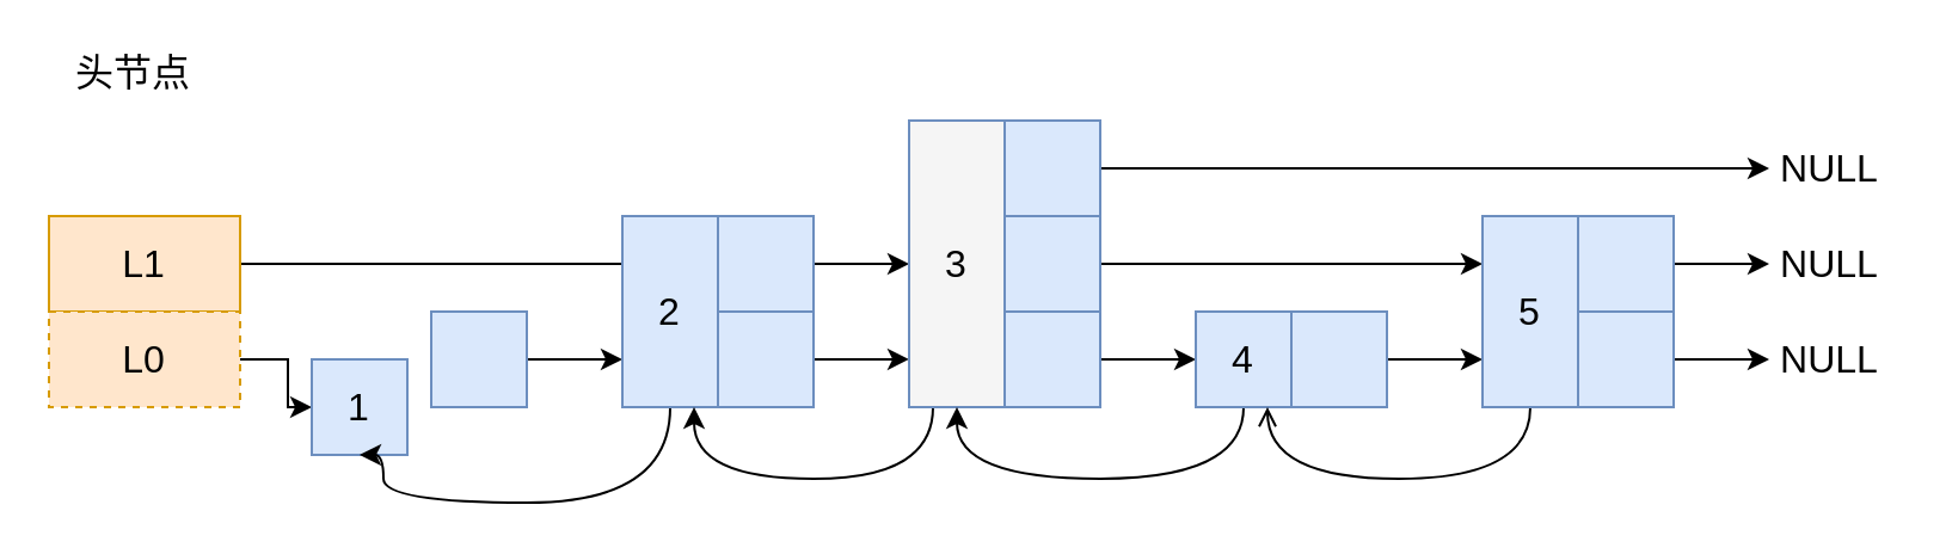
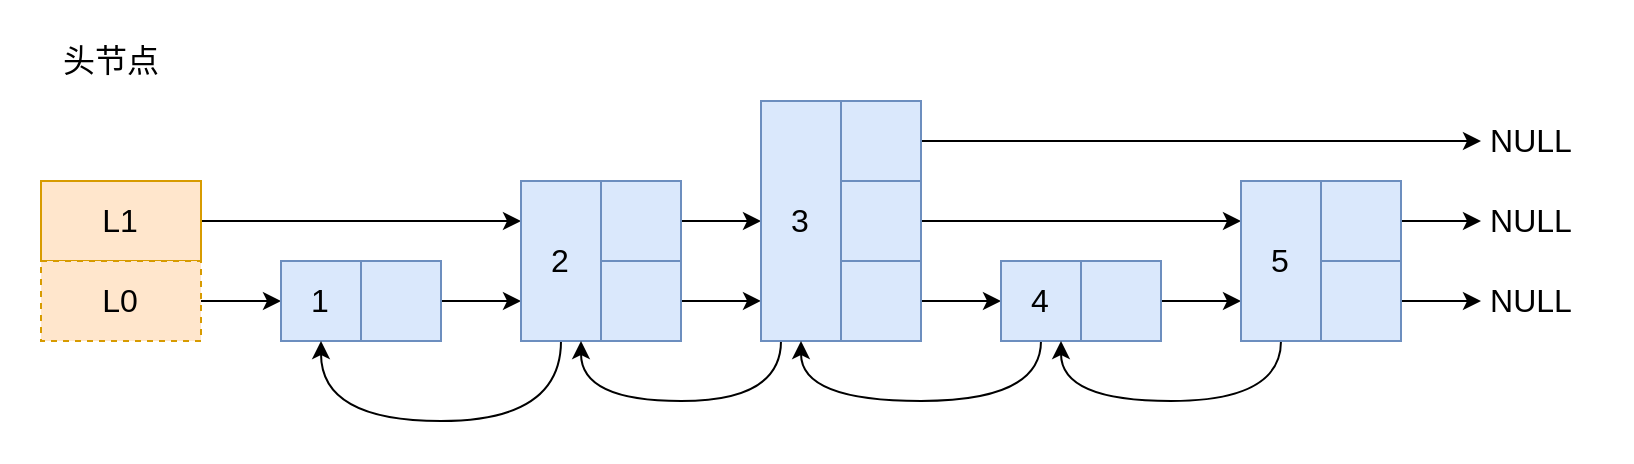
- <mxCell id="2" style="edgeStyle=orthogonalEdgeStyle;rounded=0;orthogonalLoop=1;jettySize=auto;html=1;entryX=0;entryY=0.25;entryDx=0;entryDy=0;fontSize=16;endArrow=none;" edge="1" parent="1" source="3" target="10"><mxGeometry relative="1" as="geometry" /></mxCell>
+ <mxCell id="2" style="edgeStyle=orthogonalEdgeStyle;rounded=0;orthogonalLoop=1;jettySize=auto;html=1;entryX=0;entryY=0.25;entryDx=0;entryDy=0;fontSize=16;" edge="1" parent="1" source="3" target="10"><mxGeometry relative="1" as="geometry" /></mxCell>
- <mxCell id="16" value="3" style="rounded=0;whiteSpace=wrap;html=1;fillColor=#f5f5f5;strokeColor=#6c8ebf;fontSize=16;" vertex="1" parent="1"><mxGeometry x="380" y="50" width="40" height="120" as="geometry" /></mxCell>
+ <mxCell id="16" value="3" style="rounded=0;whiteSpace=wrap;html=1;fillColor=#dae8fc;strokeColor=#6c8ebf;fontSize=16;" vertex="1" parent="1"><mxGeometry x="380" y="50" width="40" height="120" as="geometry" /></mxCell>
- <mxCell id="6" value="1" style="rounded=0;whiteSpace=wrap;html=1;fillColor=#dae8fc;strokeColor=#6c8ebf;fontSize=16;" vertex="1" parent="1"><mxGeometry x="130" y="150" width="40" height="40" as="geometry" /></mxCell>
+ <mxCell id="6" value="1" style="rounded=0;whiteSpace=wrap;html=1;fillColor=#dae8fc;strokeColor=#6c8ebf;fontSize=16;" vertex="1" parent="1"><mxGeometry x="140" y="130" width="40" height="40" as="geometry" /></mxCell>
- <mxCell id="27" style="edgeStyle=orthogonalEdgeStyle;curved=1;rounded=0;orthogonalLoop=1;jettySize=auto;html=1;entryX=0.75;entryY=1;entryDx=0;entryDy=0;fontSize=16;endArrow=open;" edge="1" parent="1" source="28" target="24"><mxGeometry relative="1" as="geometry"><Array as="points"><mxPoint x="640" y="200" /><mxPoint x="530" y="200" /></Array></mxGeometry></mxCell>
+ <mxCell id="27" style="edgeStyle=orthogonalEdgeStyle;curved=1;rounded=0;orthogonalLoop=1;jettySize=auto;html=1;entryX=0.75;entryY=1;entryDx=0;entryDy=0;fontSize=16;" edge="1" parent="1" source="28" target="24"><mxGeometry relative="1" as="geometry"><Array as="points"><mxPoint x="640" y="200" /><mxPoint x="530" y="200" /></Array></mxGeometry></mxCell>
